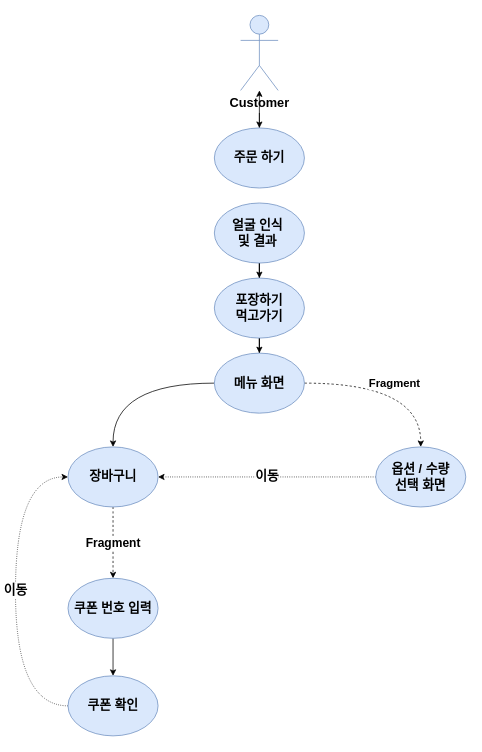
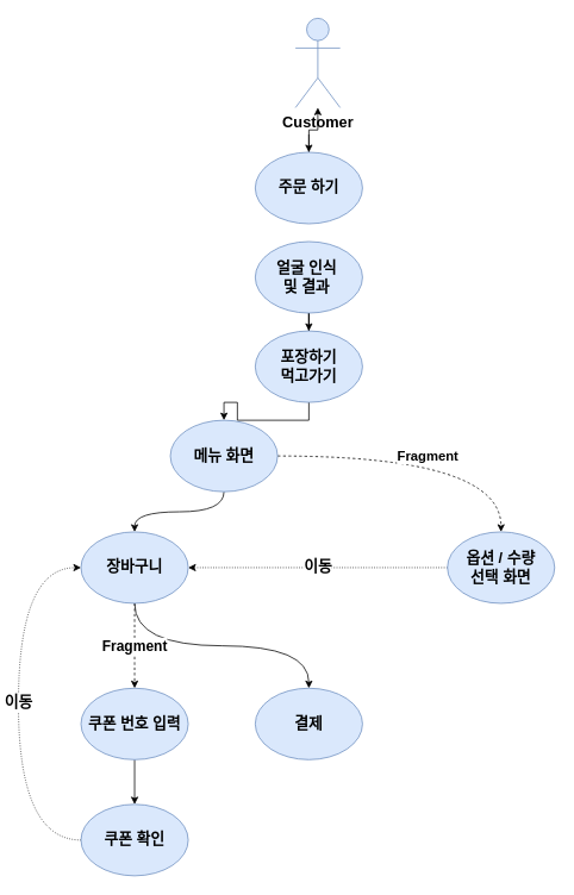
- <mxCell id="3" value="Customer&lt;br style=&quot;font-size: 17px;&quot;&gt;" style="shape=umlActor;verticalLabelPosition=bottom;verticalAlign=top;html=1;outlineConnect=0;fontSize=17;fillColor=#dae8fc;strokeColor=#6c8ebf;fontStyle=1" parent="1" vertex="1"><mxGeometry x="320" y="20" width="50" height="100" as="geometry" /></mxCell>
+ <mxCell id="3" value="Customer&lt;br style=&quot;font-size: 17px;&quot;&gt;" style="shape=umlActor;verticalLabelPosition=bottom;verticalAlign=top;html=1;outlineConnect=0;fontSize=17;fillColor=#dae8fc;strokeColor=#6c8ebf;fontStyle=1" parent="1" vertex="1"><mxGeometry x="330" y="20" width="50" height="100" as="geometry" /></mxCell>
- <mxCell id="12" value="메뉴 화면" style="ellipse;whiteSpace=wrap;html=1;fontSize=17;fillColor=#dae8fc;strokeColor=#6c8ebf;fontStyle=1" parent="1" vertex="1"><mxGeometry x="285" y="470" width="120" height="80" as="geometry" /></mxCell>
+ <mxCell id="12" value="메뉴 화면" style="ellipse;whiteSpace=wrap;html=1;fontSize=17;fillColor=#dae8fc;strokeColor=#6c8ebf;fontStyle=1" parent="1" vertex="1"><mxGeometry x="190" y="470" width="120" height="80" as="geometry" /></mxCell>
+ <mxCell id="15" style="edgeStyle=orthogonalEdgeStyle;orthogonalLoop=1;jettySize=auto;html=1;entryX=0.5;entryY=0;entryDx=0;entryDy=0;exitX=0.5;exitY=1;exitDx=0;exitDy=0;curved=1;" edge="1" parent="1" source="17" target="18"><mxGeometry relative="1" as="geometry" /></mxCell>
+ <mxCell id="18" value="결제" style="ellipse;whiteSpace=wrap;html=1;fontSize=17;fillColor=#dae8fc;strokeColor=#6c8ebf;fontStyle=1" parent="1" vertex="1"><mxGeometry x="285" y="770" width="120" height="80" as="geometry" /></mxCell>
